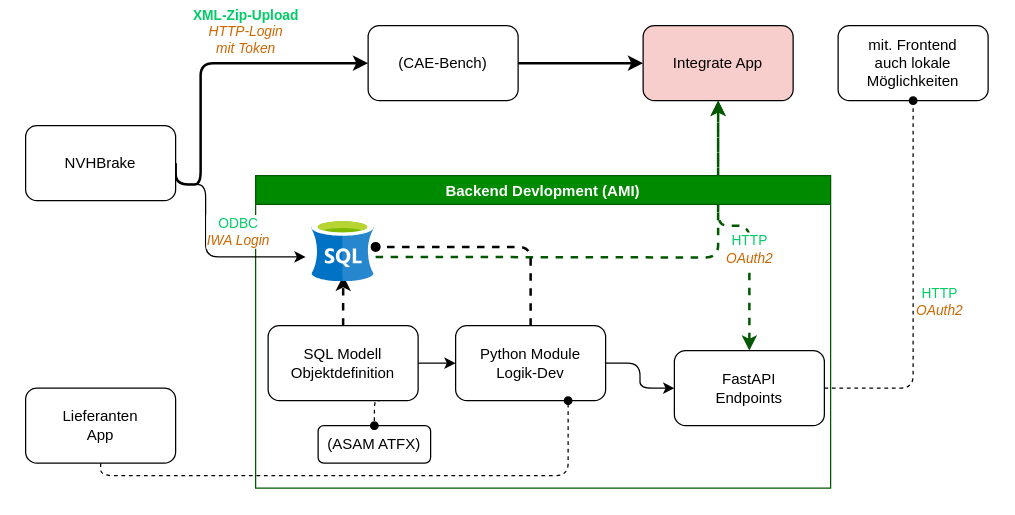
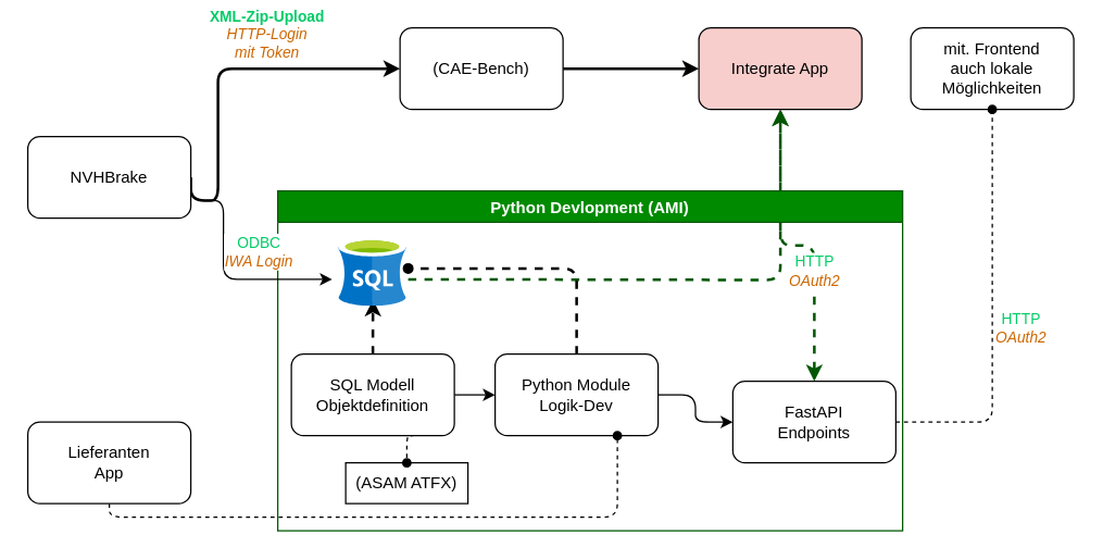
- <mxCell id="8" value="Backend Devlopment (AMI)" style="swimlane;fillColor=#008a00;fontColor=#ffffff;strokeColor=#005700;" parent="1" vertex="1"><mxGeometry x="204" y="140" width="460" height="250" as="geometry" /></mxCell>
+ <mxCell id="8" value="Python Devlopment (AMI)" style="swimlane;fillColor=#008a00;fontColor=#ffffff;strokeColor=#005700;" parent="1" vertex="1"><mxGeometry x="204" y="140" width="460" height="250" as="geometry" /></mxCell>
- <mxCell id="11" value="(ASAM ATFX)" style="rounded=1;whiteSpace=wrap;html=1;" parent="8" vertex="1"><mxGeometry x="50" y="200" width="90" height="30" as="geometry" /></mxCell>
+ <mxCell id="11" value="(ASAM ATFX)" style="whiteSpace=wrap;html=1;rounded=0;" parent="8" vertex="1"><mxGeometry x="50" y="200" width="90" height="30" as="geometry" /></mxCell>
